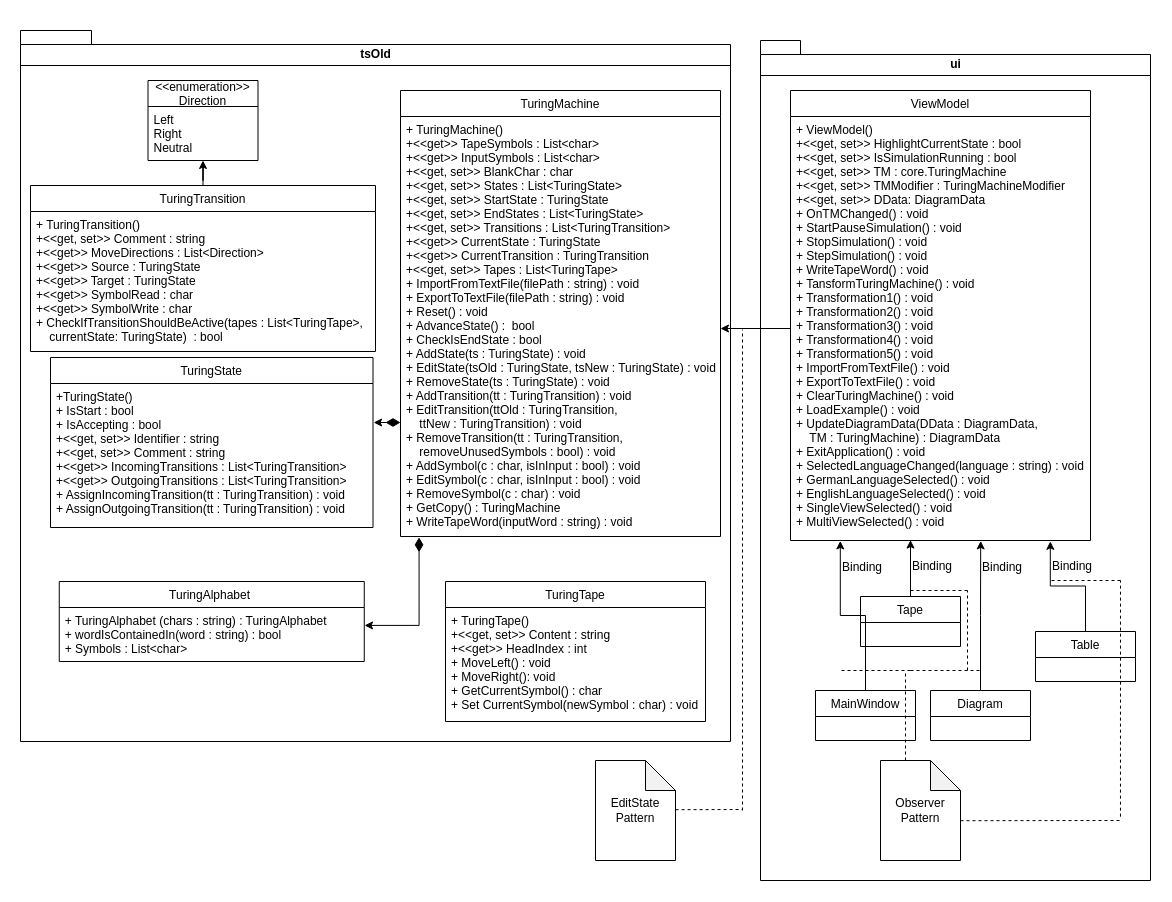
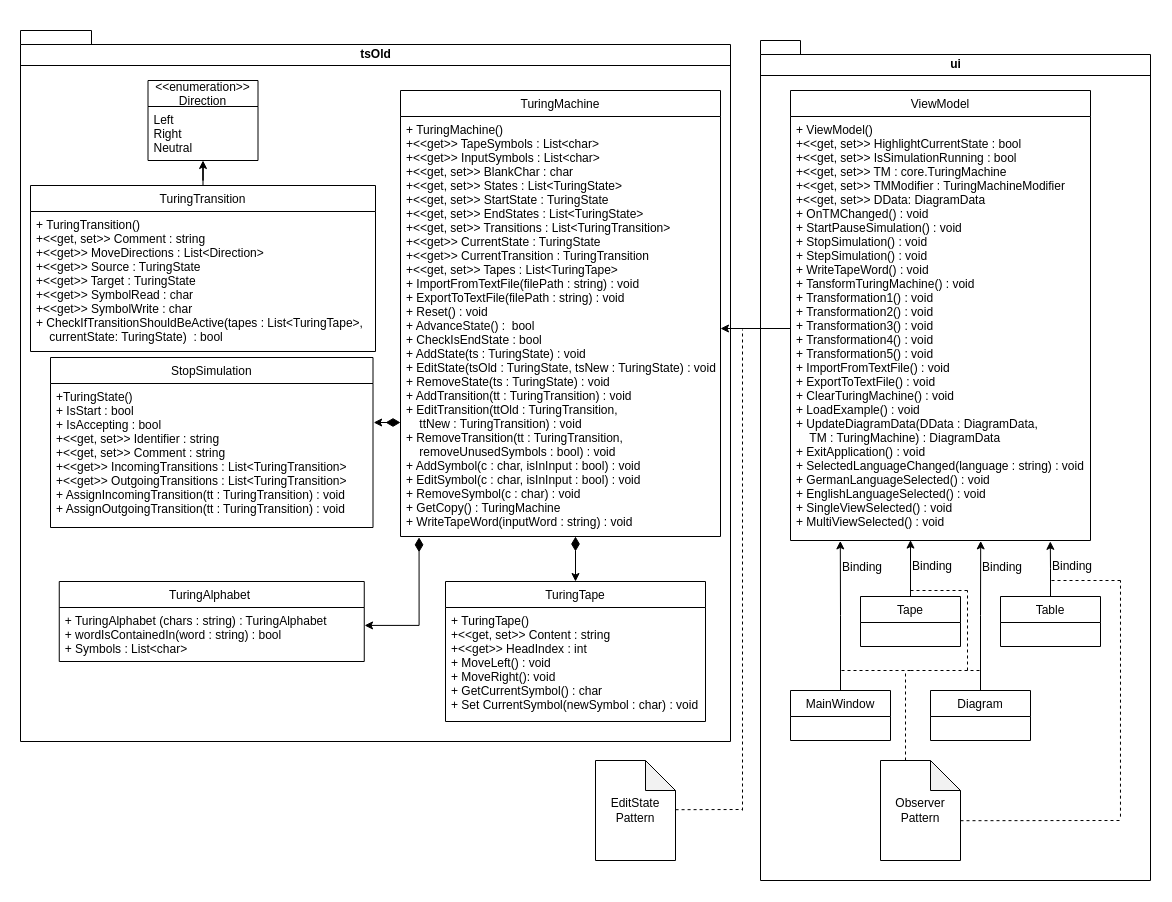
- <mxCell id="9" value="TuringState" style="swimlane;fontStyle=0;childLayout=stackLayout;horizontal=1;startSize=26;fillColor=none;horizontalStack=0;resizeParent=1;resizeParentMax=0;resizeLast=0;collapsible=1;marginBottom=0;strokeColor=default;" parent="1" vertex="1"><mxGeometry x="50" y="357" width="322.5" height="170" as="geometry" /></mxCell>
+ <mxCell id="9" value="StopSimulation" style="swimlane;fontStyle=0;childLayout=stackLayout;horizontal=1;startSize=26;fillColor=none;horizontalStack=0;resizeParent=1;resizeParentMax=0;resizeLast=0;collapsible=1;marginBottom=0;strokeColor=default;" parent="1" vertex="1"><mxGeometry x="50" y="357" width="322.5" height="170" as="geometry" /></mxCell>
+ <mxCell id="14" style="edgeStyle=orthogonalEdgeStyle;rounded=0;orthogonalLoop=1;jettySize=auto;html=1;startArrow=classic;startFill=1;endArrow=diamondThin;endFill=1;strokeWidth=1;endSize=12;" parent="1" source="15" target="7" edge="1"><mxGeometry relative="1" as="geometry"><Array as="points"><mxPoint x="575" y="550" /><mxPoint x="575" y="550" /></Array></mxGeometry></mxCell>
- <mxCell id="35" value="Table" style="swimlane;fontStyle=0;childLayout=stackLayout;horizontal=1;startSize=26;fillColor=none;horizontalStack=0;resizeParent=1;resizeParentMax=0;resizeLast=0;collapsible=1;marginBottom=0;strokeColor=default;" parent="1" vertex="1"><mxGeometry x="1035" y="631" width="100" height="50" as="geometry" /></mxCell>
+ <mxCell id="35" value="Table" style="swimlane;fontStyle=0;childLayout=stackLayout;horizontal=1;startSize=26;fillColor=none;horizontalStack=0;resizeParent=1;resizeParentMax=0;resizeLast=0;collapsible=1;marginBottom=0;strokeColor=default;" parent="1" vertex="1"><mxGeometry x="1000" y="596" width="100" height="50" as="geometry" /></mxCell>
- <mxCell id="28" value="MainWindow" style="swimlane;fontStyle=0;childLayout=stackLayout;horizontal=1;startSize=26;fillColor=none;horizontalStack=0;resizeParent=1;resizeParentMax=0;resizeLast=0;collapsible=1;marginBottom=0;strokeColor=default;" parent="1" vertex="1"><mxGeometry x="815" y="690" width="100" height="50" as="geometry" /></mxCell>
+ <mxCell id="28" value="MainWindow" style="swimlane;fontStyle=0;childLayout=stackLayout;horizontal=1;startSize=26;fillColor=none;horizontalStack=0;resizeParent=1;resizeParentMax=0;resizeLast=0;collapsible=1;marginBottom=0;strokeColor=default;" parent="1" vertex="1"><mxGeometry x="790" y="690" width="100" height="50" as="geometry" /></mxCell>
